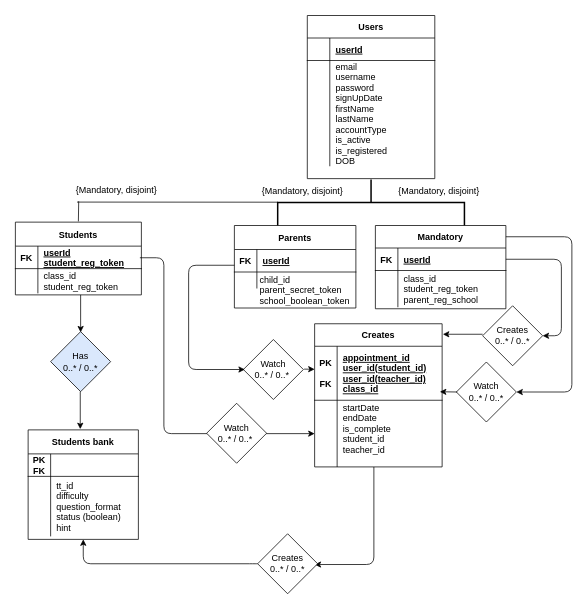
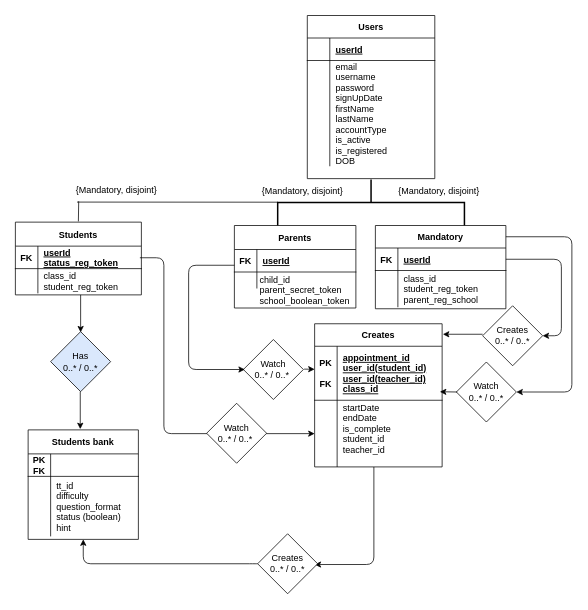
- <mxCell id="45" value="userId&#10;student_reg_token" style="shape=partialRectangle;overflow=hidden;connectable=0;fillColor=none;top=0;left=0;bottom=0;right=0;align=left;spacingLeft=6;fontStyle=5;" vertex="1" parent="43"><mxGeometry x="30" width="138" height="30" as="geometry" /></mxCell>
+ <mxCell id="45" value="userId&#10;status_reg_token" style="shape=partialRectangle;overflow=hidden;connectable=0;fillColor=none;top=0;left=0;bottom=0;right=0;align=left;spacingLeft=6;fontStyle=5;" vertex="1" parent="43"><mxGeometry x="30" width="138" height="30" as="geometry" /></mxCell>
